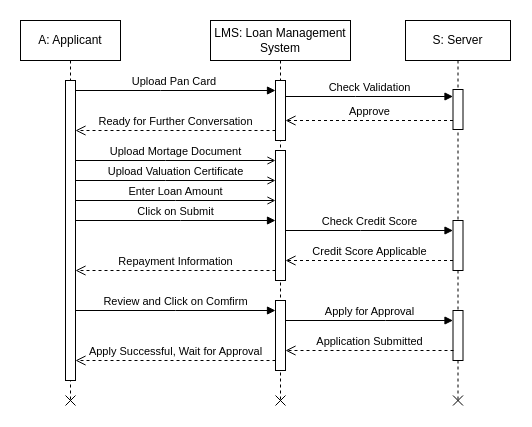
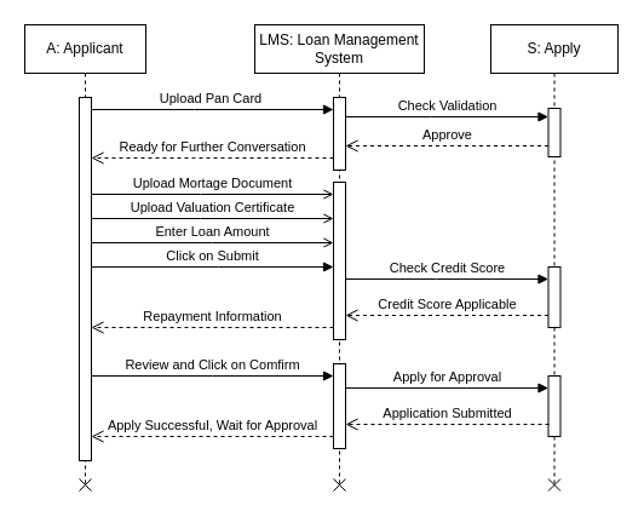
- <mxCell id="8" value="S: Server" style="shape=umlLifeline;perimeter=lifelinePerimeter;whiteSpace=wrap;html=1;container=0;dropTarget=0;collapsible=0;recursiveResize=0;outlineConnect=0;portConstraint=eastwest;newEdgeStyle={&quot;edgeStyle&quot;:&quot;elbowEdgeStyle&quot;,&quot;elbow&quot;:&quot;vertical&quot;,&quot;curved&quot;:0,&quot;rounded&quot;:0};" vertex="1" parent="1"><mxGeometry x="405" y="20" width="105" height="380" as="geometry" /></mxCell>
+ <mxCell id="8" value="S: Apply" style="shape=umlLifeline;perimeter=lifelinePerimeter;whiteSpace=wrap;html=1;container=0;dropTarget=0;collapsible=0;recursiveResize=0;outlineConnect=0;portConstraint=eastwest;newEdgeStyle={&quot;edgeStyle&quot;:&quot;elbowEdgeStyle&quot;,&quot;elbow&quot;:&quot;vertical&quot;,&quot;curved&quot;:0,&quot;rounded&quot;:0};" vertex="1" parent="1"><mxGeometry x="405" y="20" width="105" height="380" as="geometry" /></mxCell>
